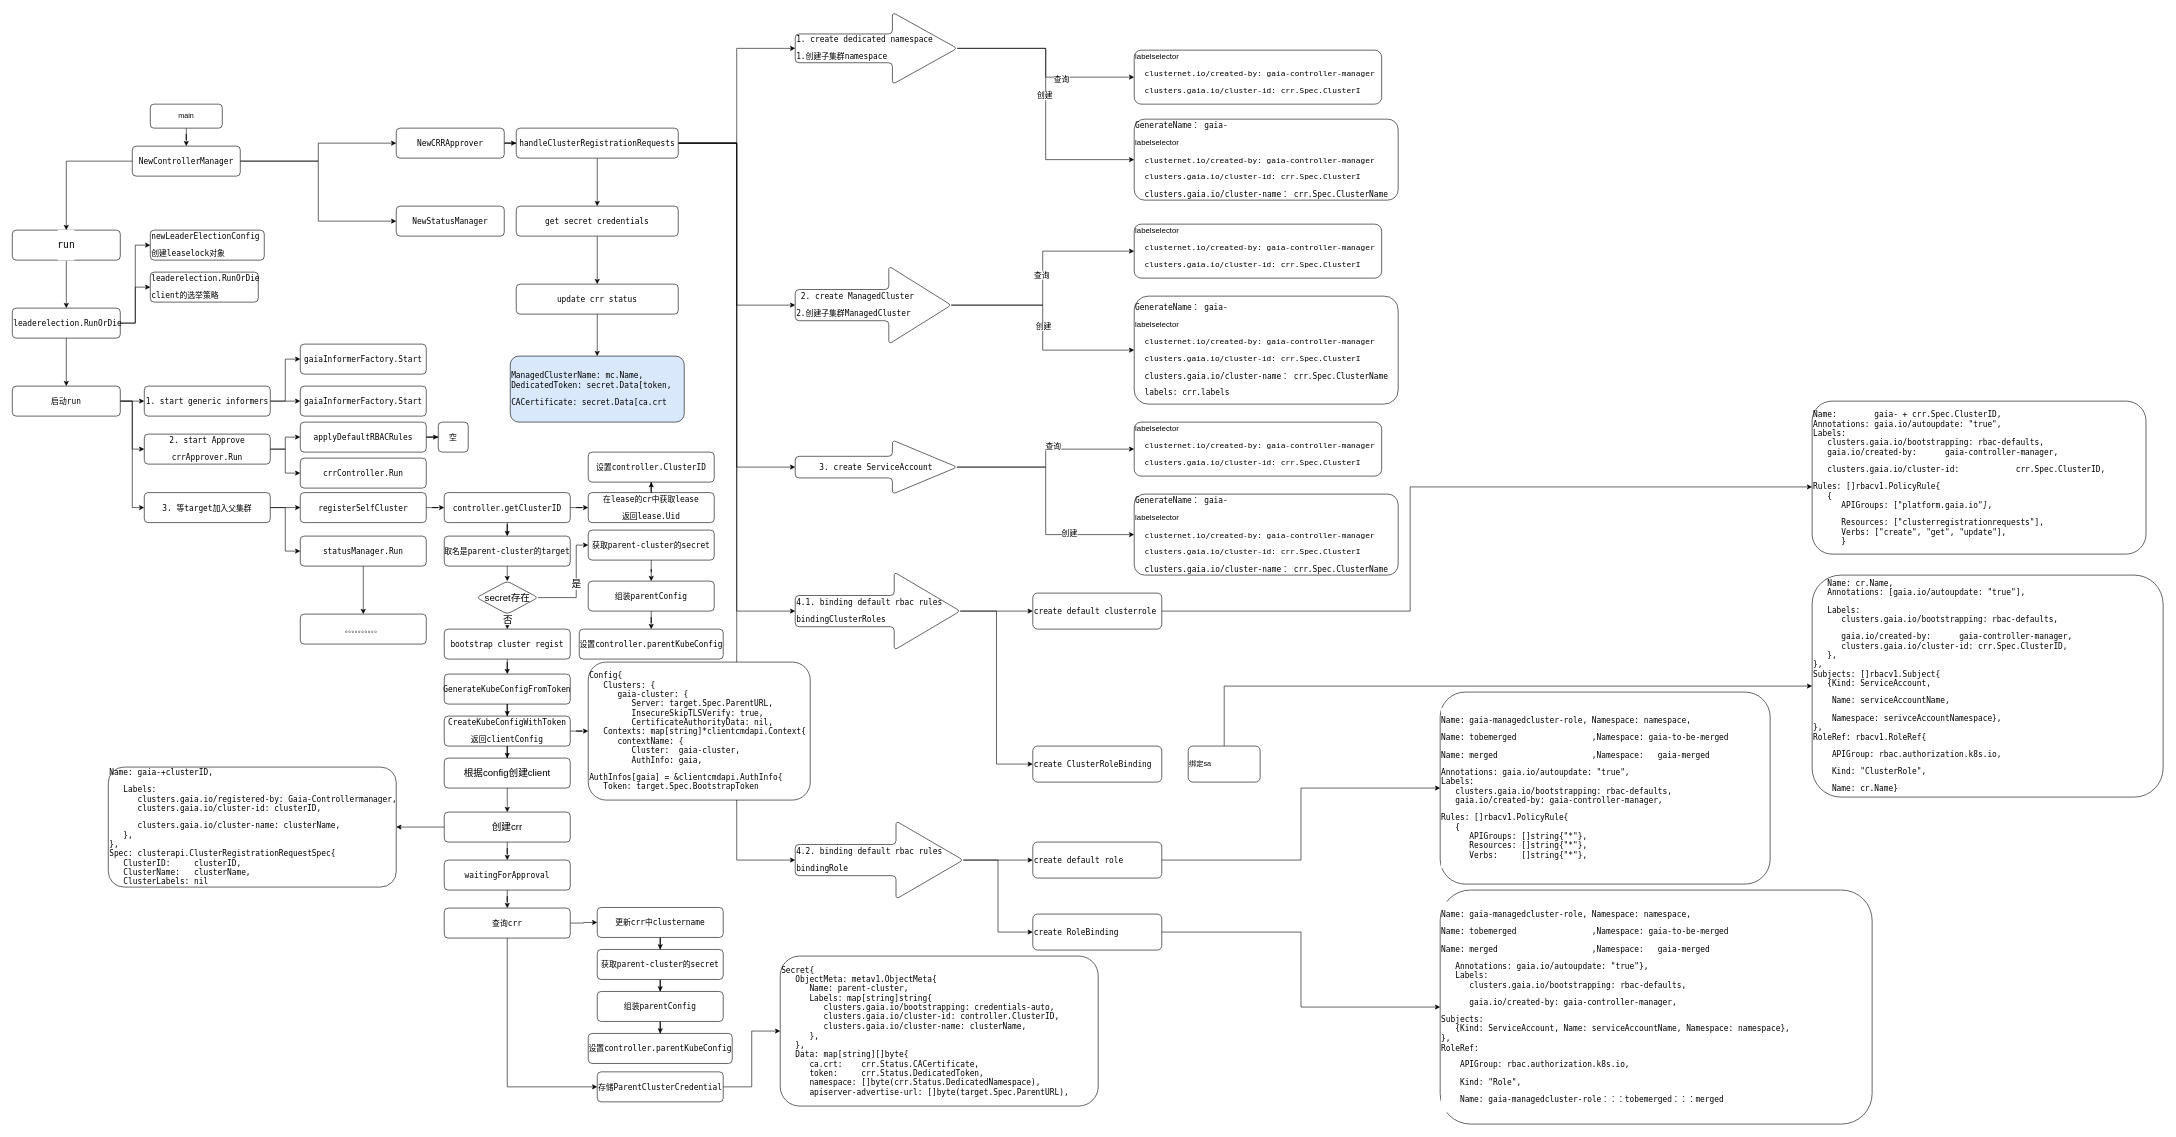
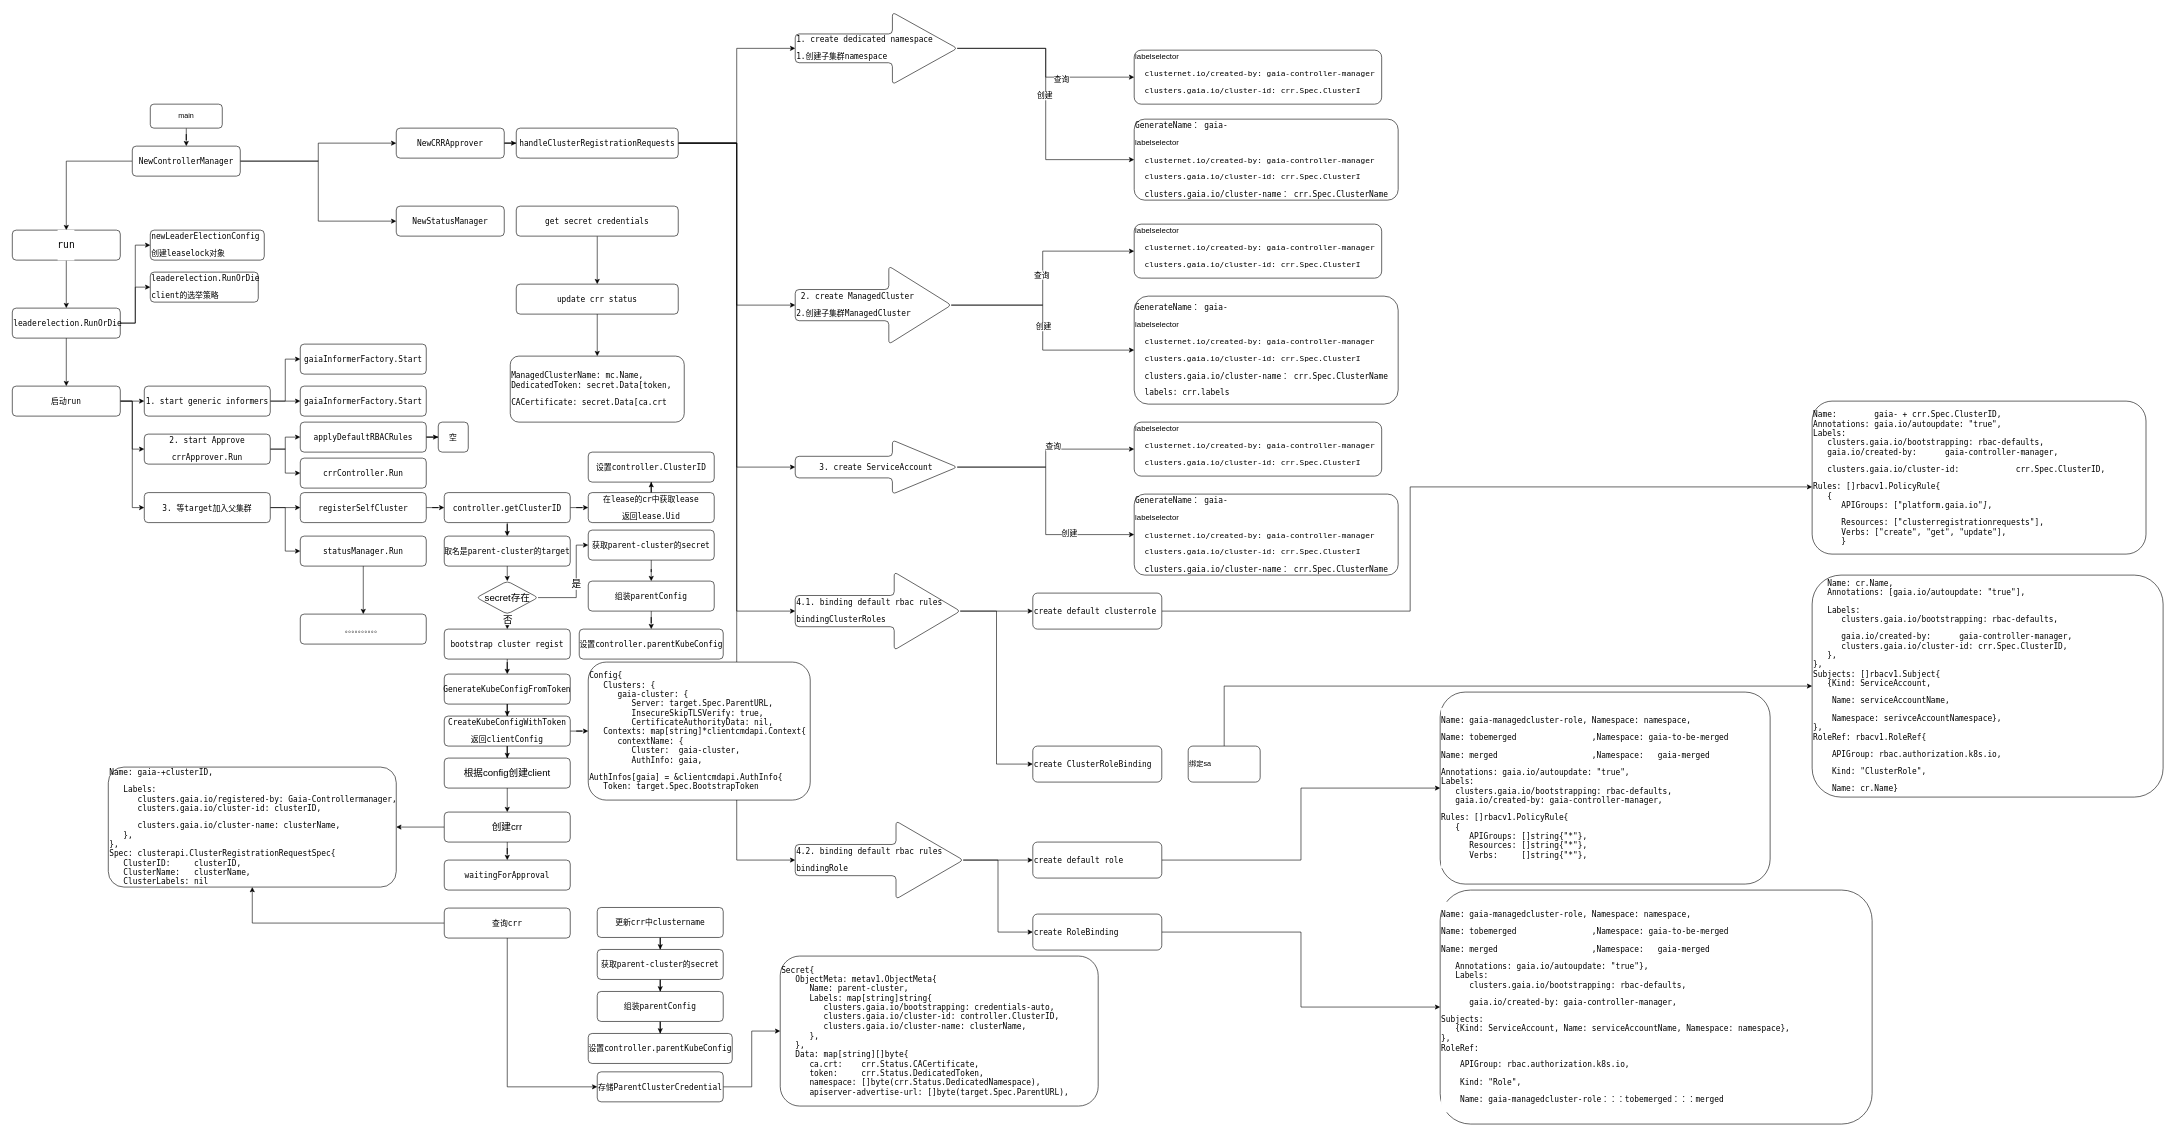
- <mxCell id="16" value="" style="edgeStyle=orthogonalEdgeStyle;rounded=0;orthogonalLoop=1;jettySize=auto;html=1;fontSize=13;fontColor=default;" parent="1" source="17" target="59" edge="1"><mxGeometry relative="1" as="geometry" /></mxCell>
- <mxCell id="62" value="&lt;pre style=&quot;font-family: &amp;quot;jetbrains mono&amp;quot;, monospace; font-size: 9.8pt;&quot;&gt;ManagedClusterName: mc.Name&lt;span style=&quot;&quot;&gt;,&lt;br&gt;&lt;/span&gt;DedicatedToken: secret.Data[token,&lt;/pre&gt;&lt;pre style=&quot;font-family: &amp;quot;jetbrains mono&amp;quot;, monospace; font-size: 9.8pt;&quot;&gt;CACertificate: secret.Data[ca.crt&lt;/pre&gt;" style="whiteSpace=wrap;html=1;rounded=1;glass=0;strokeWidth=1;shadow=0;labelBackgroundColor=none;labelBorderColor=none;arcSize=13;fontColor=default;align=left;fillColor=#dae8fc;" parent="1" vertex="1"><mxGeometry x="850" y="593" width="290" height="110" as="geometry" /></mxCell>
+ <mxCell id="62" value="&lt;pre style=&quot;font-family: &amp;quot;jetbrains mono&amp;quot;, monospace; font-size: 9.8pt;&quot;&gt;ManagedClusterName: mc.Name&lt;span style=&quot;&quot;&gt;,&lt;br&gt;&lt;/span&gt;DedicatedToken: secret.Data[token,&lt;/pre&gt;&lt;pre style=&quot;font-family: &amp;quot;jetbrains mono&amp;quot;, monospace; font-size: 9.8pt;&quot;&gt;CACertificate: secret.Data[ca.crt&lt;/pre&gt;" style="whiteSpace=wrap;html=1;rounded=1;glass=0;strokeWidth=1;shadow=0;labelBackgroundColor=none;labelBorderColor=none;arcSize=13;fontColor=default;align=left;" parent="1" vertex="1"><mxGeometry x="850" y="593" width="290" height="110" as="geometry" /></mxCell>
- <mxCell id="121" value="" style="edgeStyle=orthogonalEdgeStyle;rounded=0;orthogonalLoop=1;jettySize=auto;html=1;fontSize=16;fontColor=default;" parent="1" source="122" target="125" edge="1"><mxGeometry relative="1" as="geometry" /></mxCell>
- <mxCell id="123" value="" style="edgeStyle=orthogonalEdgeStyle;rounded=0;orthogonalLoop=1;jettySize=auto;html=1;fontSize=16;fontColor=default;" parent="1" source="125" target="127" edge="1"><mxGeometry relative="1" as="geometry" /></mxCell>
+ <mxCell id="123" value="" style="edgeStyle=orthogonalEdgeStyle;rounded=0;orthogonalLoop=1;jettySize=auto;html=1;fontSize=16;fontColor=default;" parent="1" source="125" target="140" edge="1"><mxGeometry relative="1" as="geometry" /></mxCell>
